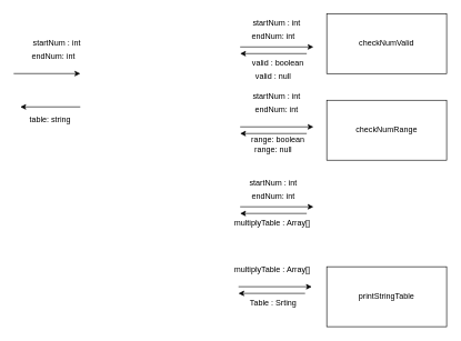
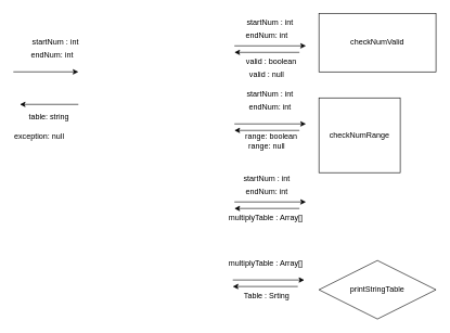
- <mxCell id="3" value="checkNumRange" style="rounded=0;whiteSpace=wrap;html=1;" vertex="1" parent="1"><mxGeometry x="490" y="150" width="180" height="90" as="geometry" /></mxCell>
+ <mxCell id="3" value="checkNumRange" style="rounded=0;whiteSpace=wrap;html=1;" vertex="1" parent="1"><mxGeometry x="490" y="150" width="125" height="115" as="geometry" /></mxCell>
+ <mxCell id="26" value="exception: null" style="text;html=1;strokeColor=none;fillColor=none;align=center;verticalAlign=middle;whiteSpace=wrap;rounded=0;" vertex="1" parent="1"><mxGeometry x="20" y="195" width="80" height="30" as="geometry" /></mxCell>
- <mxCell id="27" value="printStringTable" style="rounded=0;whiteSpace=wrap;html=1;" vertex="1" parent="1"><mxGeometry x="490" y="400" width="180" height="90" as="geometry" /></mxCell>
+ <mxCell id="27" value="printStringTable" style="rhombus;whiteSpace=wrap;html=1;" vertex="1" parent="1"><mxGeometry x="490" y="400" width="180" height="90" as="geometry" /></mxCell>
